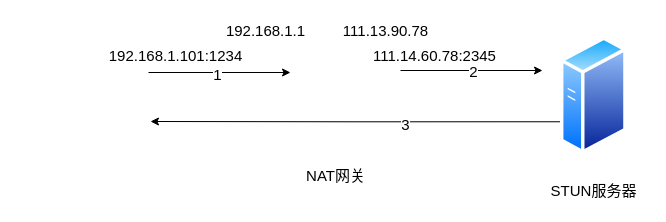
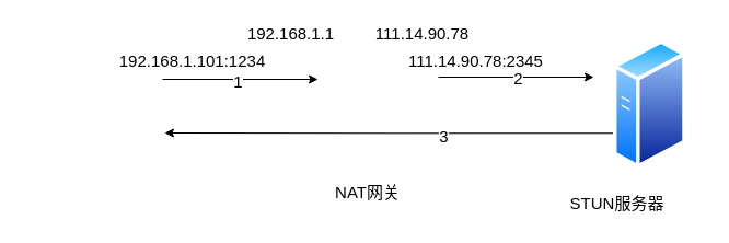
- <mxCell id="14" value="111.13.90.78" style="text;html=1;align=center;verticalAlign=middle;resizable=0;points=[];autosize=1;strokeColor=none;fontSize=15;" vertex="1" parent="1"><mxGeometry x="335" y="20" width="100" height="20" as="geometry" /></mxCell>
+ <mxCell id="14" value="111.14.90.78" style="text;html=1;align=center;verticalAlign=middle;resizable=0;points=[];autosize=1;strokeColor=none;fontSize=15;" vertex="1" parent="1"><mxGeometry x="335" y="20" width="100" height="20" as="geometry" /></mxCell>
- <mxCell id="15" value="111.14.60.78:2345" style="text;html=1;align=center;verticalAlign=middle;resizable=0;points=[];autosize=1;strokeColor=none;fontSize=15;" vertex="1" parent="1"><mxGeometry x="364" y="44.5" width="140" height="20" as="geometry" /></mxCell>
+ <mxCell id="15" value="111.14.90.78:2345" style="text;html=1;align=center;verticalAlign=middle;resizable=0;points=[];autosize=1;strokeColor=none;fontSize=15;" vertex="1" parent="1"><mxGeometry x="364" y="44.5" width="140" height="20" as="geometry" /></mxCell>
- <mxCell id="16" value="STUN服务器" style="text;html=1;align=center;verticalAlign=middle;resizable=0;points=[];autosize=1;strokeColor=none;fontSize=15;" vertex="1" parent="1"><mxGeometry x="543.32" y="180" width="100" height="20" as="geometry" /></mxCell>
+ <mxCell id="16" value="STUN服务器" style="text;html=1;align=center;verticalAlign=middle;resizable=0;points=[];autosize=1;strokeColor=none;fontSize=15;" vertex="1" parent="1"><mxGeometry x="513.32" y="175" width="100" height="20" as="geometry" /></mxCell>
